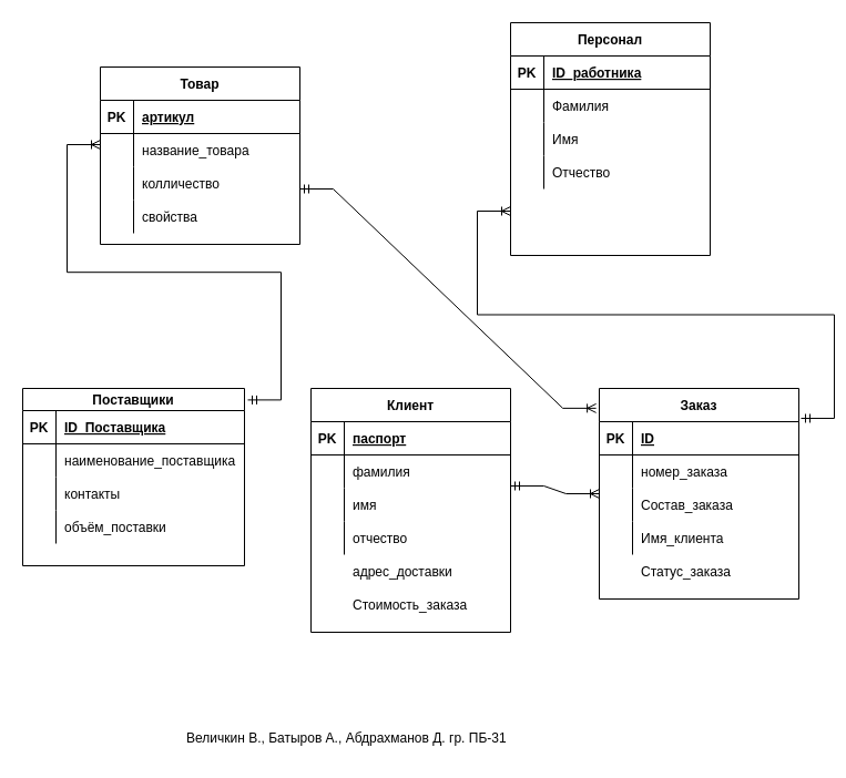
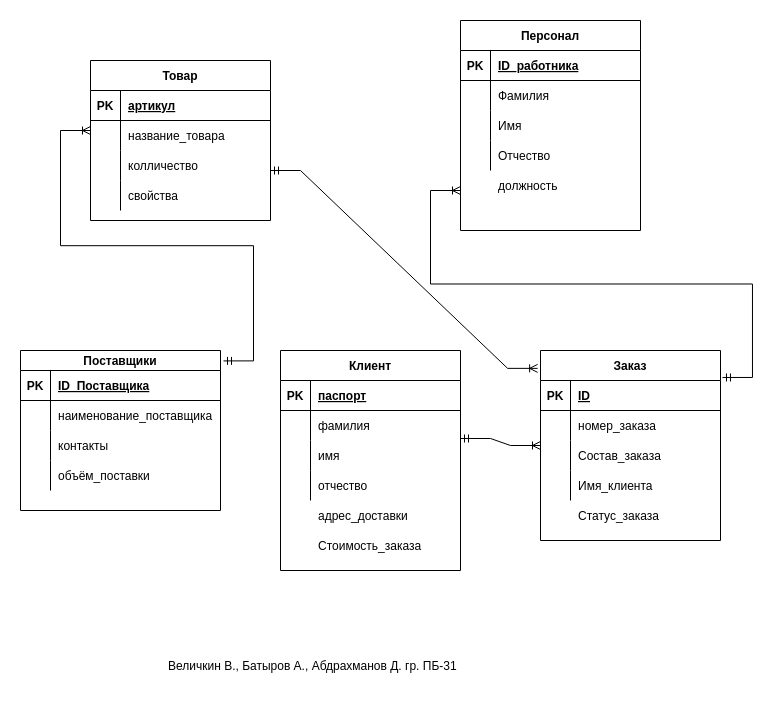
+ <mxCell id="67" value="должность" style="shape=partialRectangle;connectable=0;fillColor=none;top=0;left=0;bottom=0;right=0;align=left;spacingLeft=6;overflow=hidden;" parent="1" vertex="1"><mxGeometry x="490" y="170" width="150" height="30" as="geometry"><mxRectangle width="150" height="30" as="alternateBounds" /></mxGeometry></mxCell>
